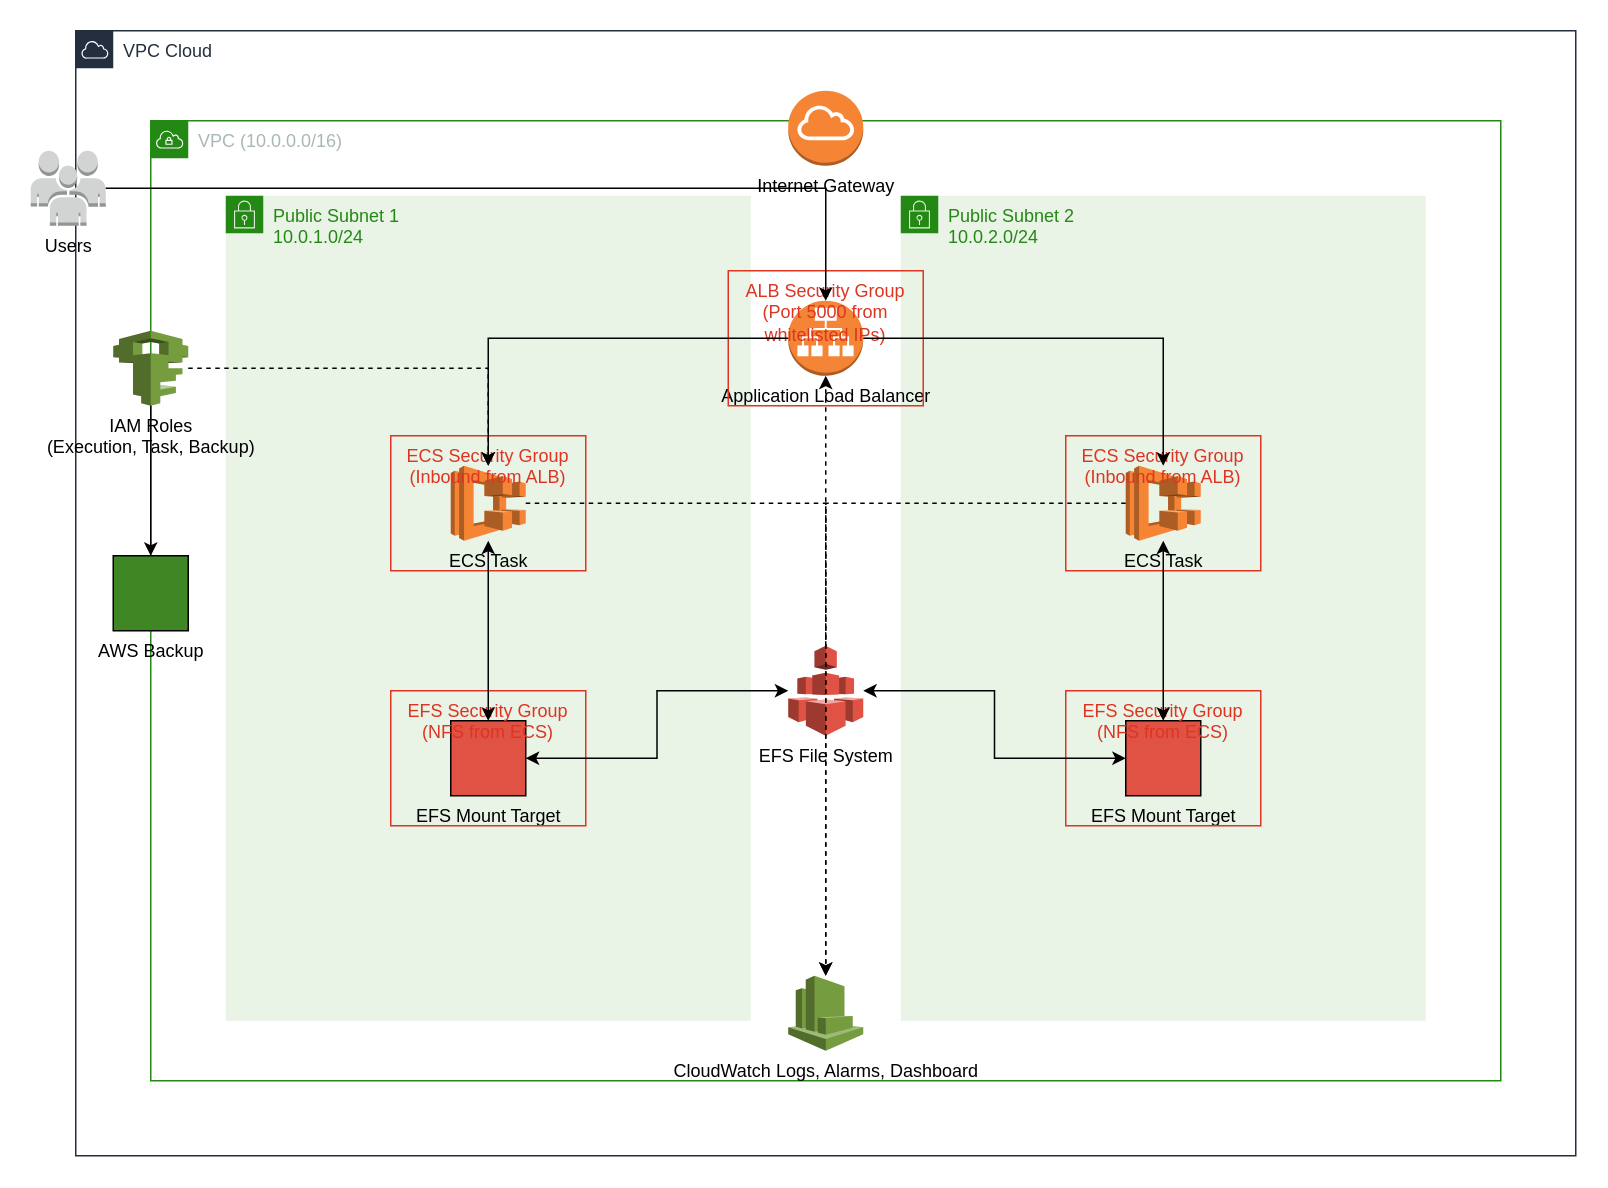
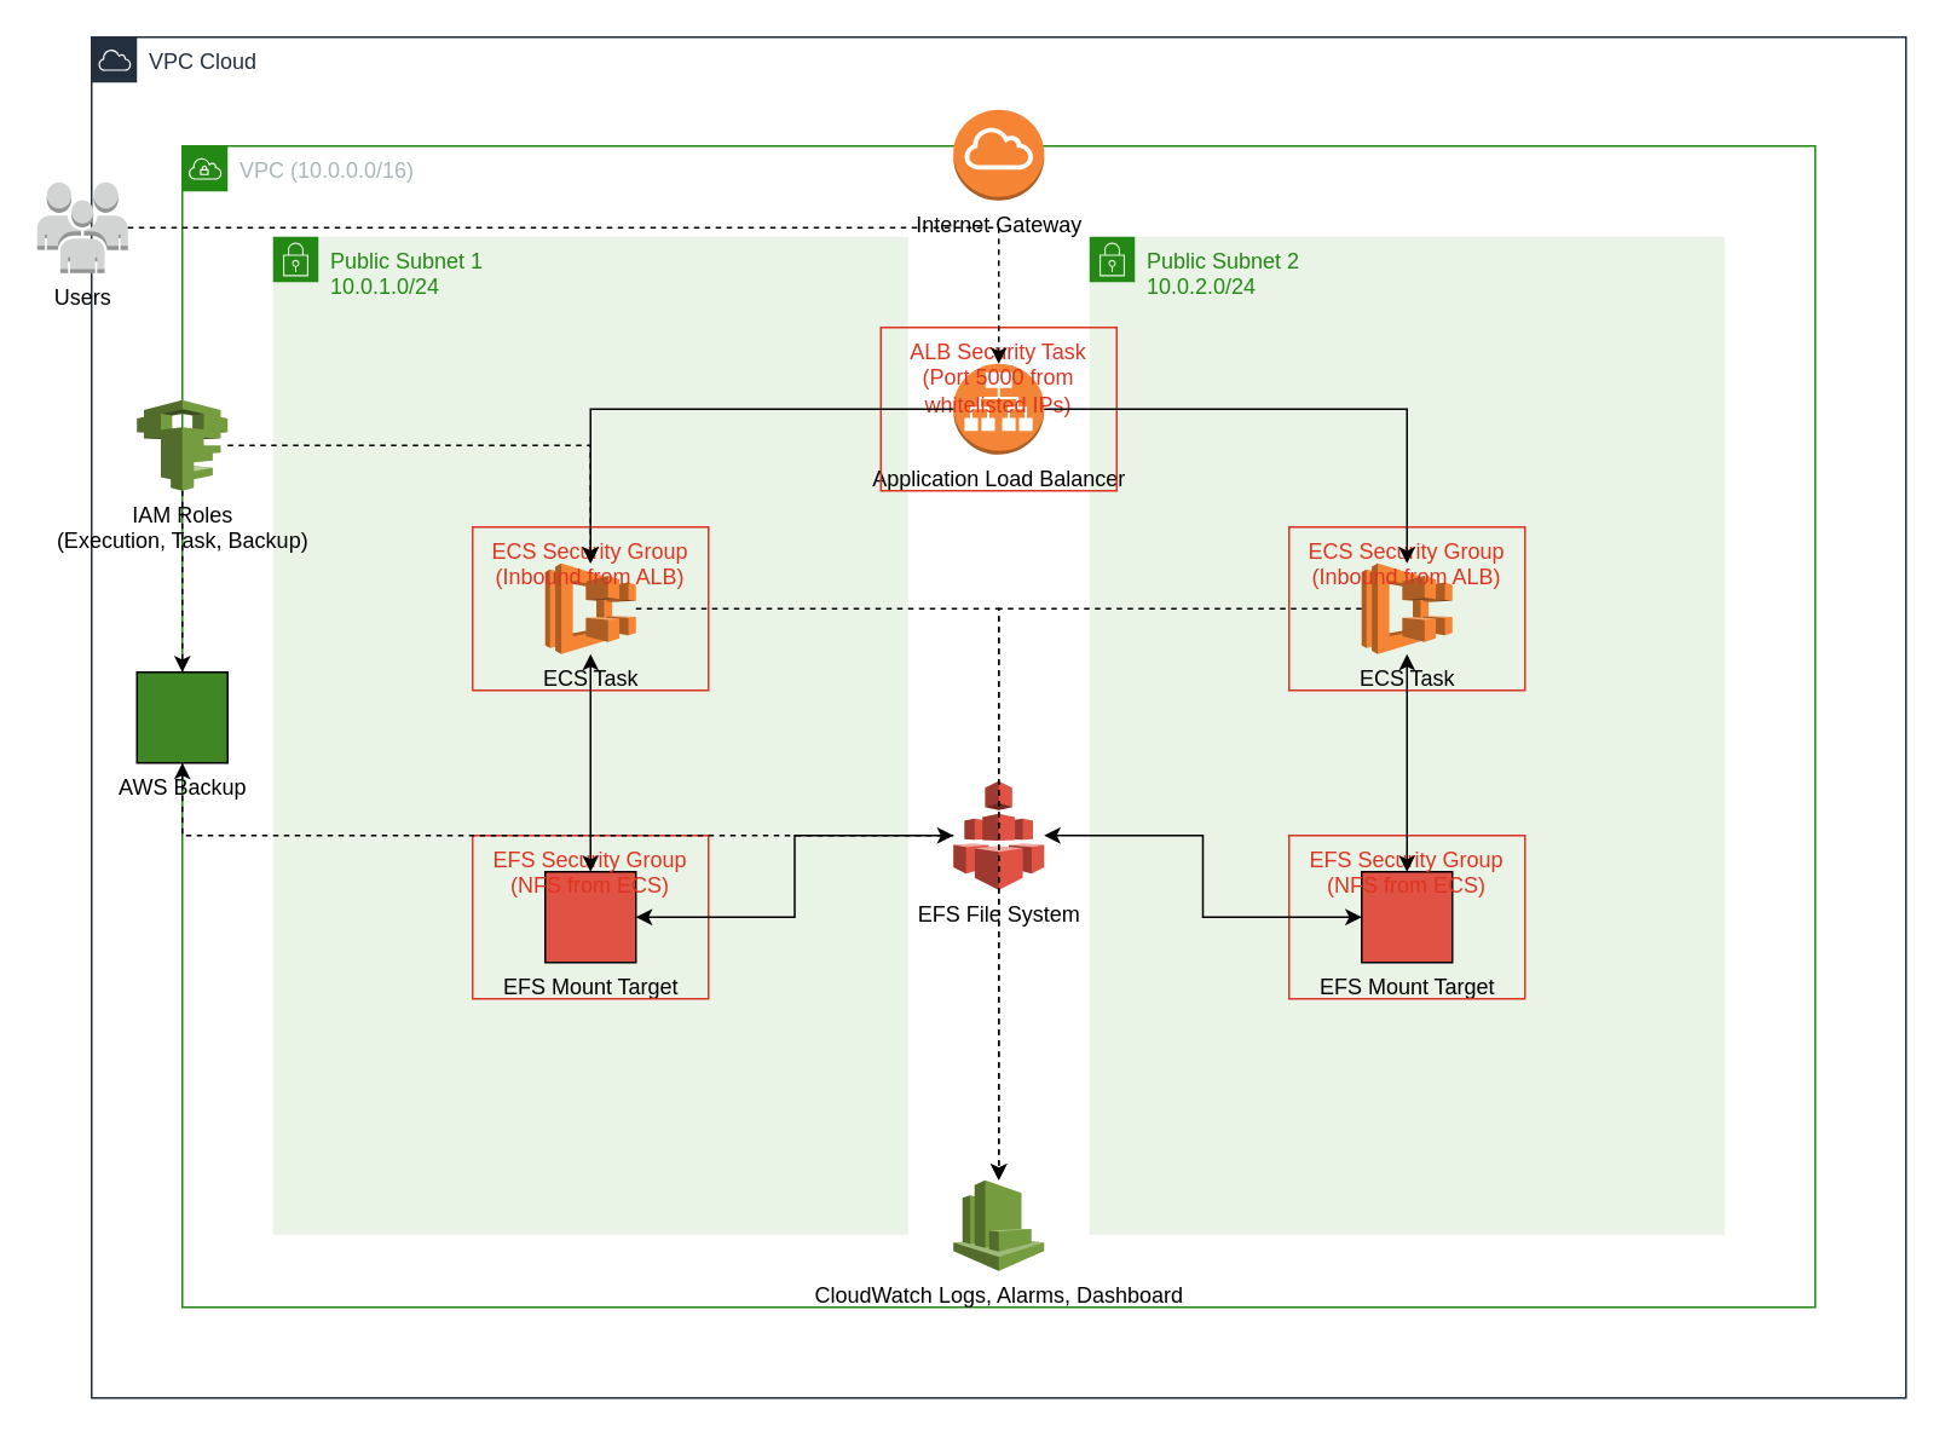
- <mxCell id="22" value="" style="endArrow=classic;html=1;rounded=0;edgeStyle=orthogonalEdgeStyle;" parent="1" source="21" target="15" edge="1"><mxGeometry width="50" height="50" relative="1" as="geometry" /></mxCell>
+ <mxCell id="22" value="" style="endArrow=classic;html=1;rounded=0;edgeStyle=orthogonalEdgeStyle;dashed=1;" parent="1" source="21" target="15" edge="1"><mxGeometry width="50" height="50" relative="1" as="geometry" /></mxCell>
- <mxCell id="16" value="ALB Security Group&#10;(Port 5000 from whitelisted IPs)" style="fillColor=none;strokeColor=#DD3522;verticalAlign=top;fontStyle=0;fontColor=#DD3522;whiteSpace=wrap;html=1;" parent="3" vertex="1"><mxGeometry x="385" y="100" width="130" height="90" as="geometry" /></mxCell>
+ <mxCell id="16" value="ALB Security Task&#10;(Port 5000 from whitelisted IPs)" style="fillColor=none;strokeColor=#DD3522;verticalAlign=top;fontStyle=0;fontColor=#DD3522;whiteSpace=wrap;html=1;" parent="3" vertex="1"><mxGeometry x="385" y="100" width="130" height="90" as="geometry" /></mxCell>
- <mxCell id="31" value="" style="endArrow=classic;html=1;rounded=0;edgeStyle=orthogonalEdgeStyle;dashed=1;" parent="1" source="17" target="15" edge="1"><mxGeometry width="50" height="50" relative="1" as="geometry" /></mxCell>
+ <mxCell id="31" value="" style="endArrow=classic;html=1;rounded=0;edgeStyle=orthogonalEdgeStyle;dashed=1;" parent="1" source="17" target="19" edge="1"><mxGeometry width="50" height="50" relative="1" as="geometry" /></mxCell>
- <mxCell id="33" value="" style="endArrow=classic;html=1;rounded=0;edgeStyle=orthogonalEdgeStyle;dashed=0;" parent="1" source="20" target="19" edge="1"><mxGeometry width="50" height="50" relative="1" as="geometry" /></mxCell>
+ <mxCell id="33" value="" style="endArrow=classic;html=1;rounded=0;edgeStyle=orthogonalEdgeStyle;dashed=1;" parent="1" source="20" target="19" edge="1"><mxGeometry width="50" height="50" relative="1" as="geometry" /></mxCell>
